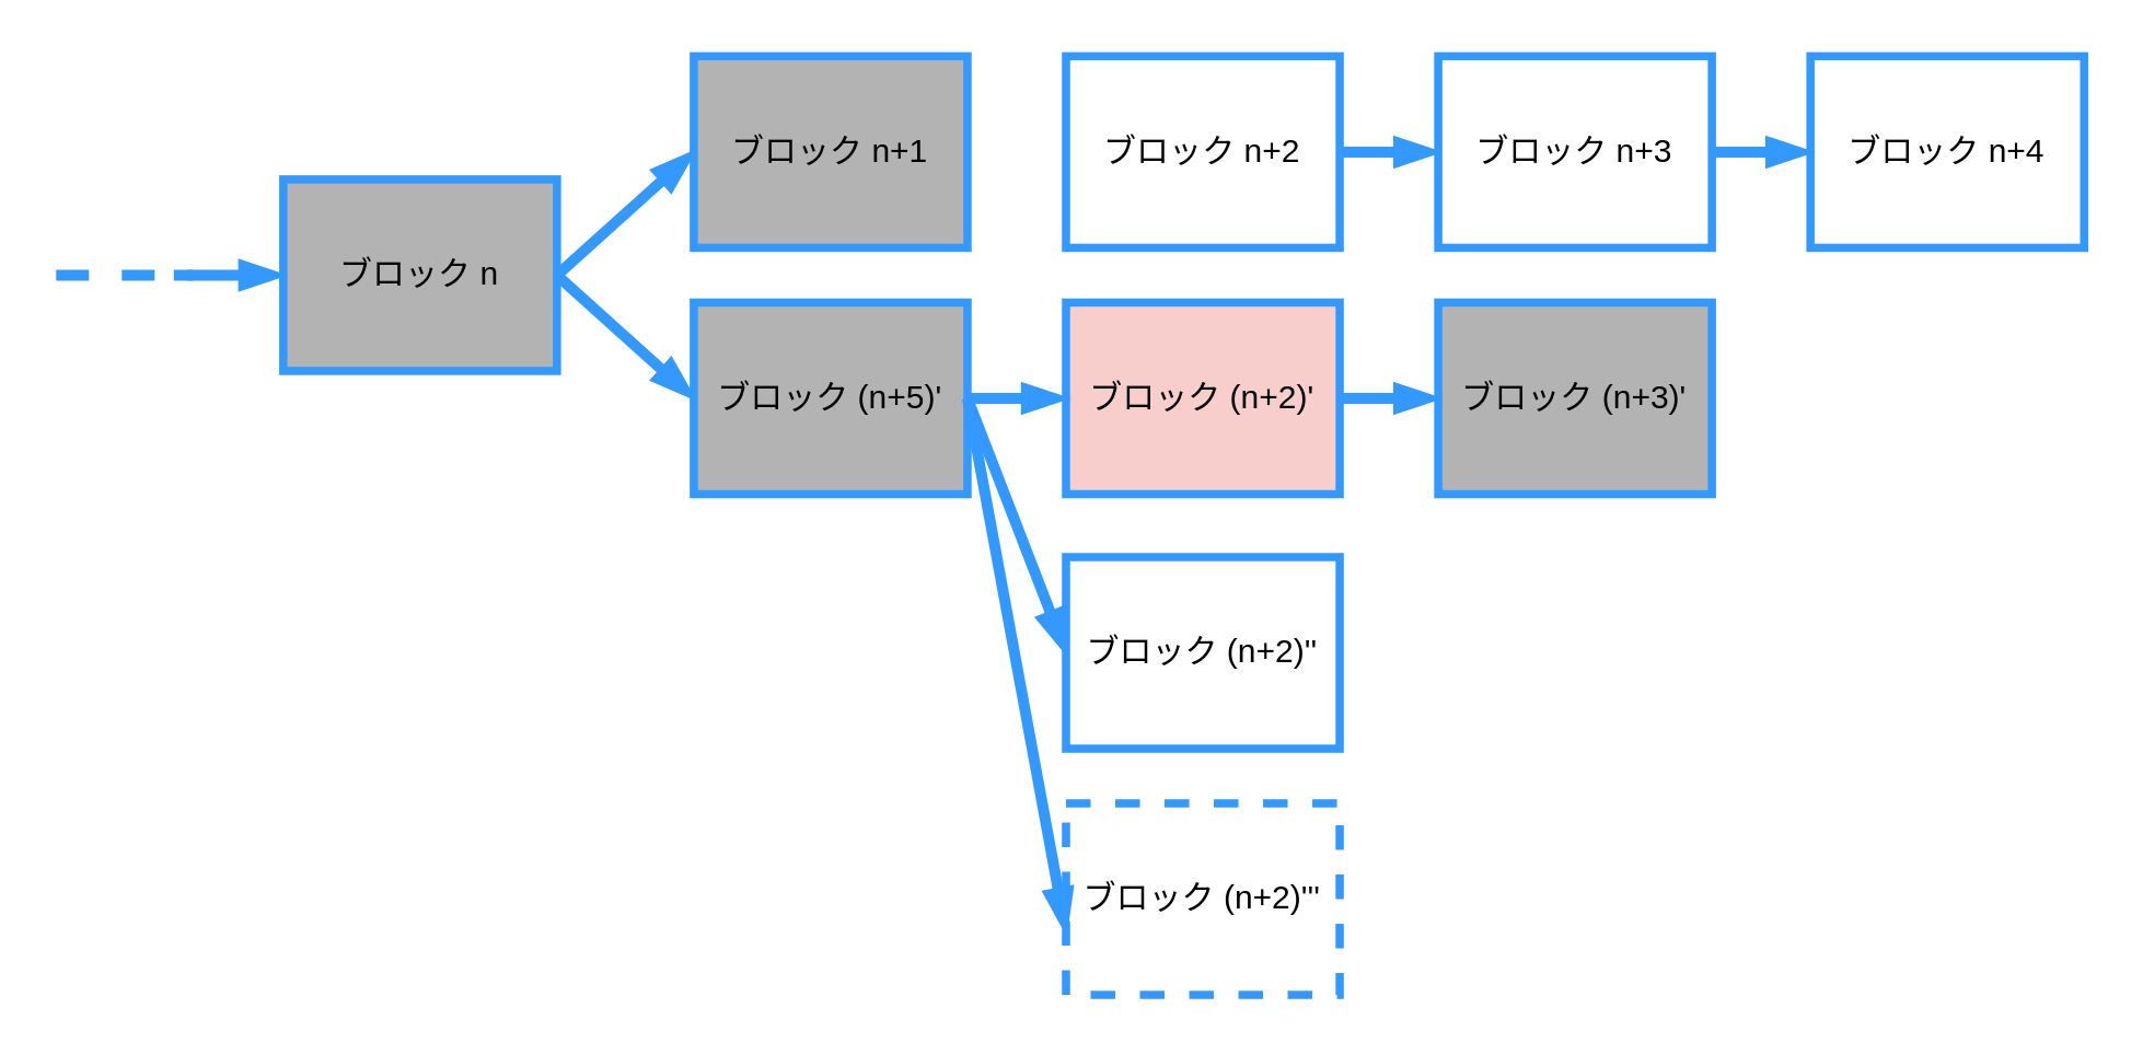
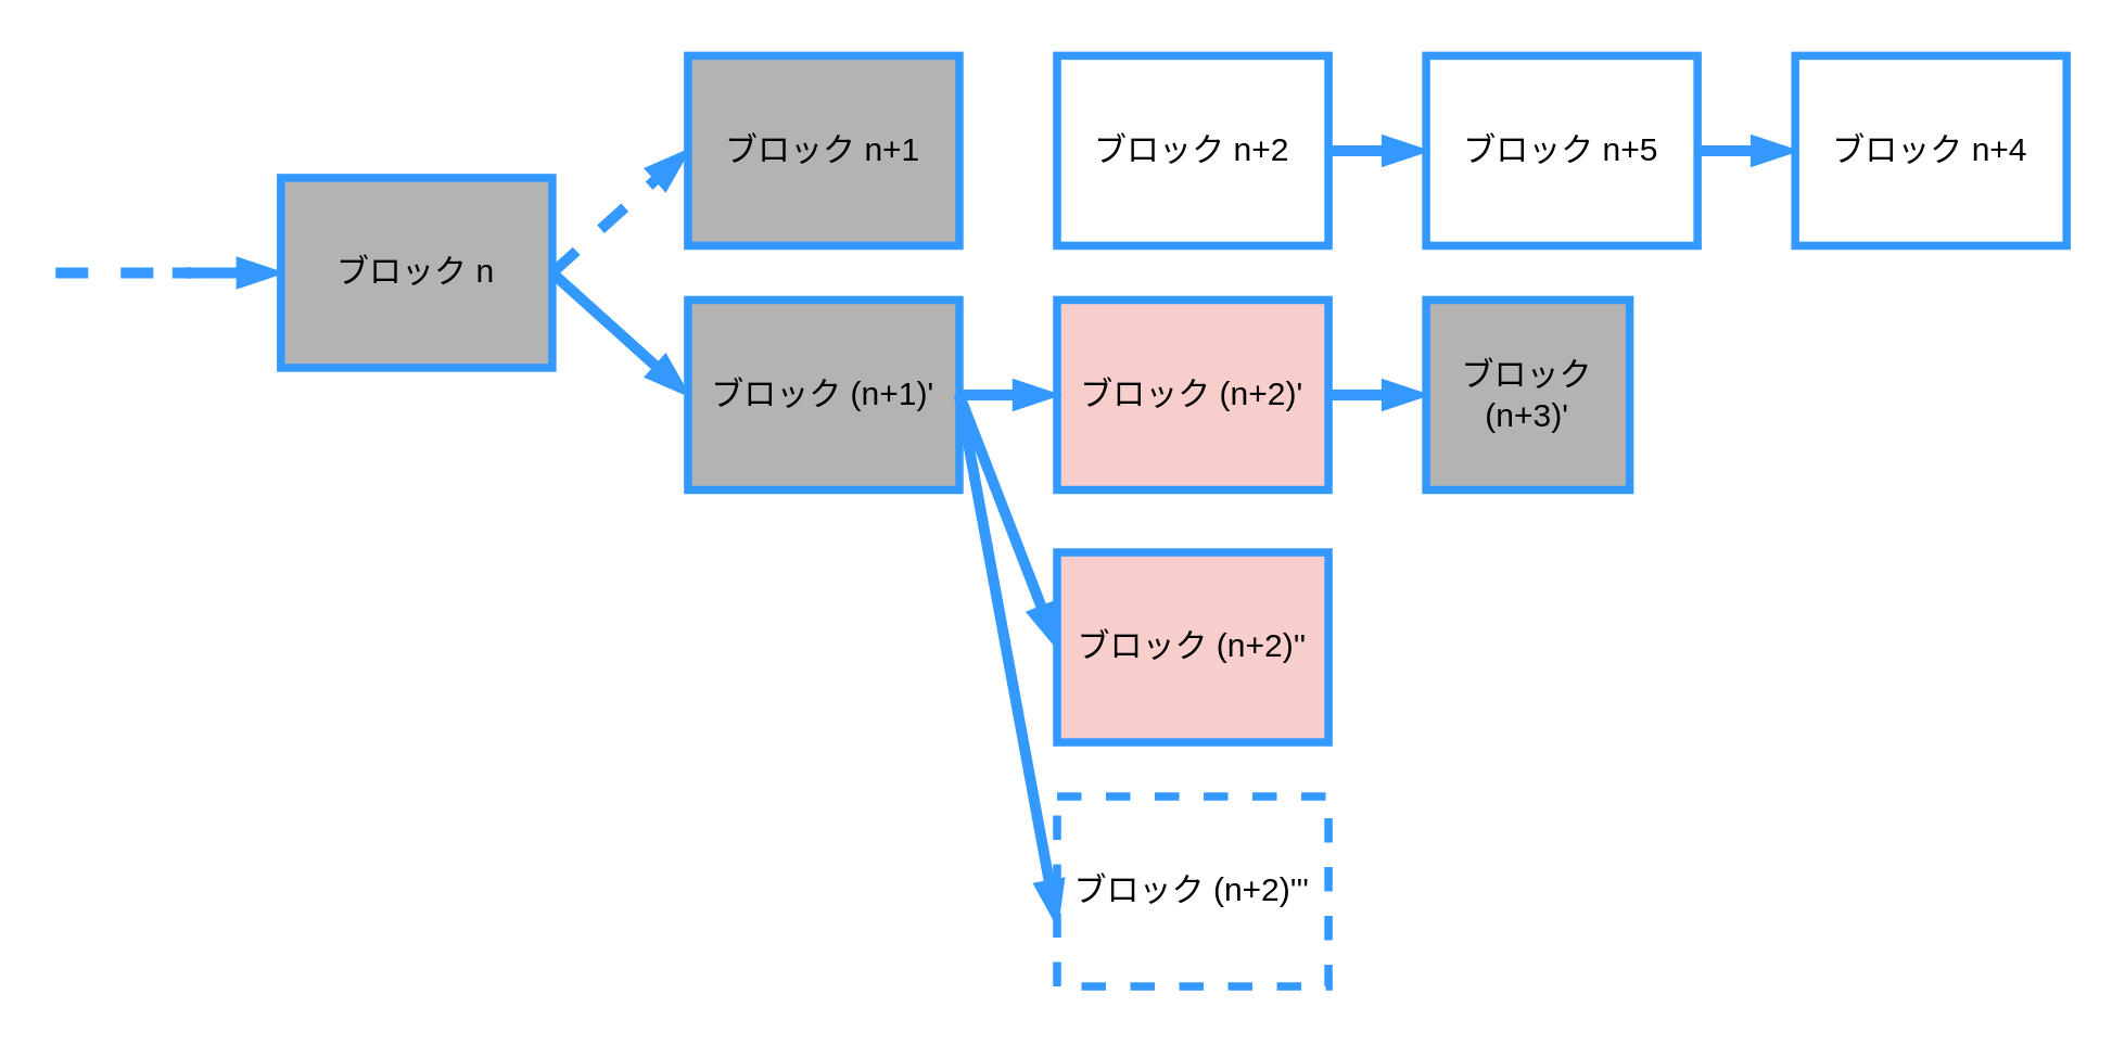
- <mxCell id="10" value="ブロック n+3&lt;br&gt;" style="whiteSpace=wrap;html=1;strokeWidth=3;strokeColor=#3399FF;" parent="1" vertex="1"><mxGeometry x="525" y="20" width="100" height="70" as="geometry" /></mxCell>
+ <mxCell id="10" value="ブロック n+5&lt;br&gt;" style="whiteSpace=wrap;html=1;strokeWidth=3;strokeColor=#3399FF;" parent="1" vertex="1"><mxGeometry x="525" y="20" width="100" height="70" as="geometry" /></mxCell>
- <mxCell id="6" value="" style="endArrow=blockThin;html=1;endFill=1;strokeWidth=4;strokeColor=#3399FF;exitX=1;exitY=0.5;exitDx=0;exitDy=0;entryX=0;entryY=0.5;entryDx=0;entryDy=0;" parent="1" source="2" target="4" edge="1"><mxGeometry width="50" height="50" relative="1" as="geometry"><mxPoint x="273" y="125" as="sourcePoint" /><mxPoint x="323" y="75" as="targetPoint" /></mxGeometry></mxCell>
+ <mxCell id="6" value="" style="endArrow=blockThin;html=1;endFill=1;strokeWidth=4;strokeColor=#3399FF;exitX=1;exitY=0.5;exitDx=0;exitDy=0;entryX=0;entryY=0.5;entryDx=0;entryDy=0;dashed=1;" parent="1" source="2" target="4" edge="1"><mxGeometry width="50" height="50" relative="1" as="geometry"><mxPoint x="273" y="125" as="sourcePoint" /><mxPoint x="323" y="75" as="targetPoint" /></mxGeometry></mxCell>
- <mxCell id="3" value="ブロック (n+5)'" style="whiteSpace=wrap;html=1;strokeWidth=3;strokeColor=#3399FF;fillColor=#B3B3B3;" parent="1" vertex="1"><mxGeometry x="253" y="110" width="100" height="70" as="geometry" /></mxCell>
+ <mxCell id="3" value="ブロック (n+1)'" style="whiteSpace=wrap;html=1;strokeWidth=3;strokeColor=#3399FF;fillColor=#B3B3B3;" parent="1" vertex="1"><mxGeometry x="253" y="110" width="100" height="70" as="geometry" /></mxCell>
- <mxCell id="14" value="ブロック (n+3)'" style="whiteSpace=wrap;html=1;strokeWidth=3;strokeColor=#3399FF;fillColor=#B3B3B3;" parent="1" vertex="1"><mxGeometry x="525" y="110" width="100" height="70" as="geometry" /></mxCell>
+ <mxCell id="14" value="ブロック (n+3)'" style="whiteSpace=wrap;html=1;strokeWidth=3;strokeColor=#3399FF;fillColor=#B3B3B3;" parent="1" vertex="1"><mxGeometry x="525" y="110" width="75" height="70" as="geometry" /></mxCell>
- <mxCell id="16" value="ブロック (n+2)''" style="whiteSpace=wrap;html=1;strokeWidth=3;strokeColor=#3399FF;" parent="1" vertex="1"><mxGeometry x="389" y="203" width="100" height="70" as="geometry" /></mxCell>
+ <mxCell id="16" value="ブロック (n+2)''" style="whiteSpace=wrap;html=1;strokeWidth=3;strokeColor=#3399FF;fillColor=#f8cecc;" parent="1" vertex="1"><mxGeometry x="389" y="203" width="100" height="70" as="geometry" /></mxCell>
